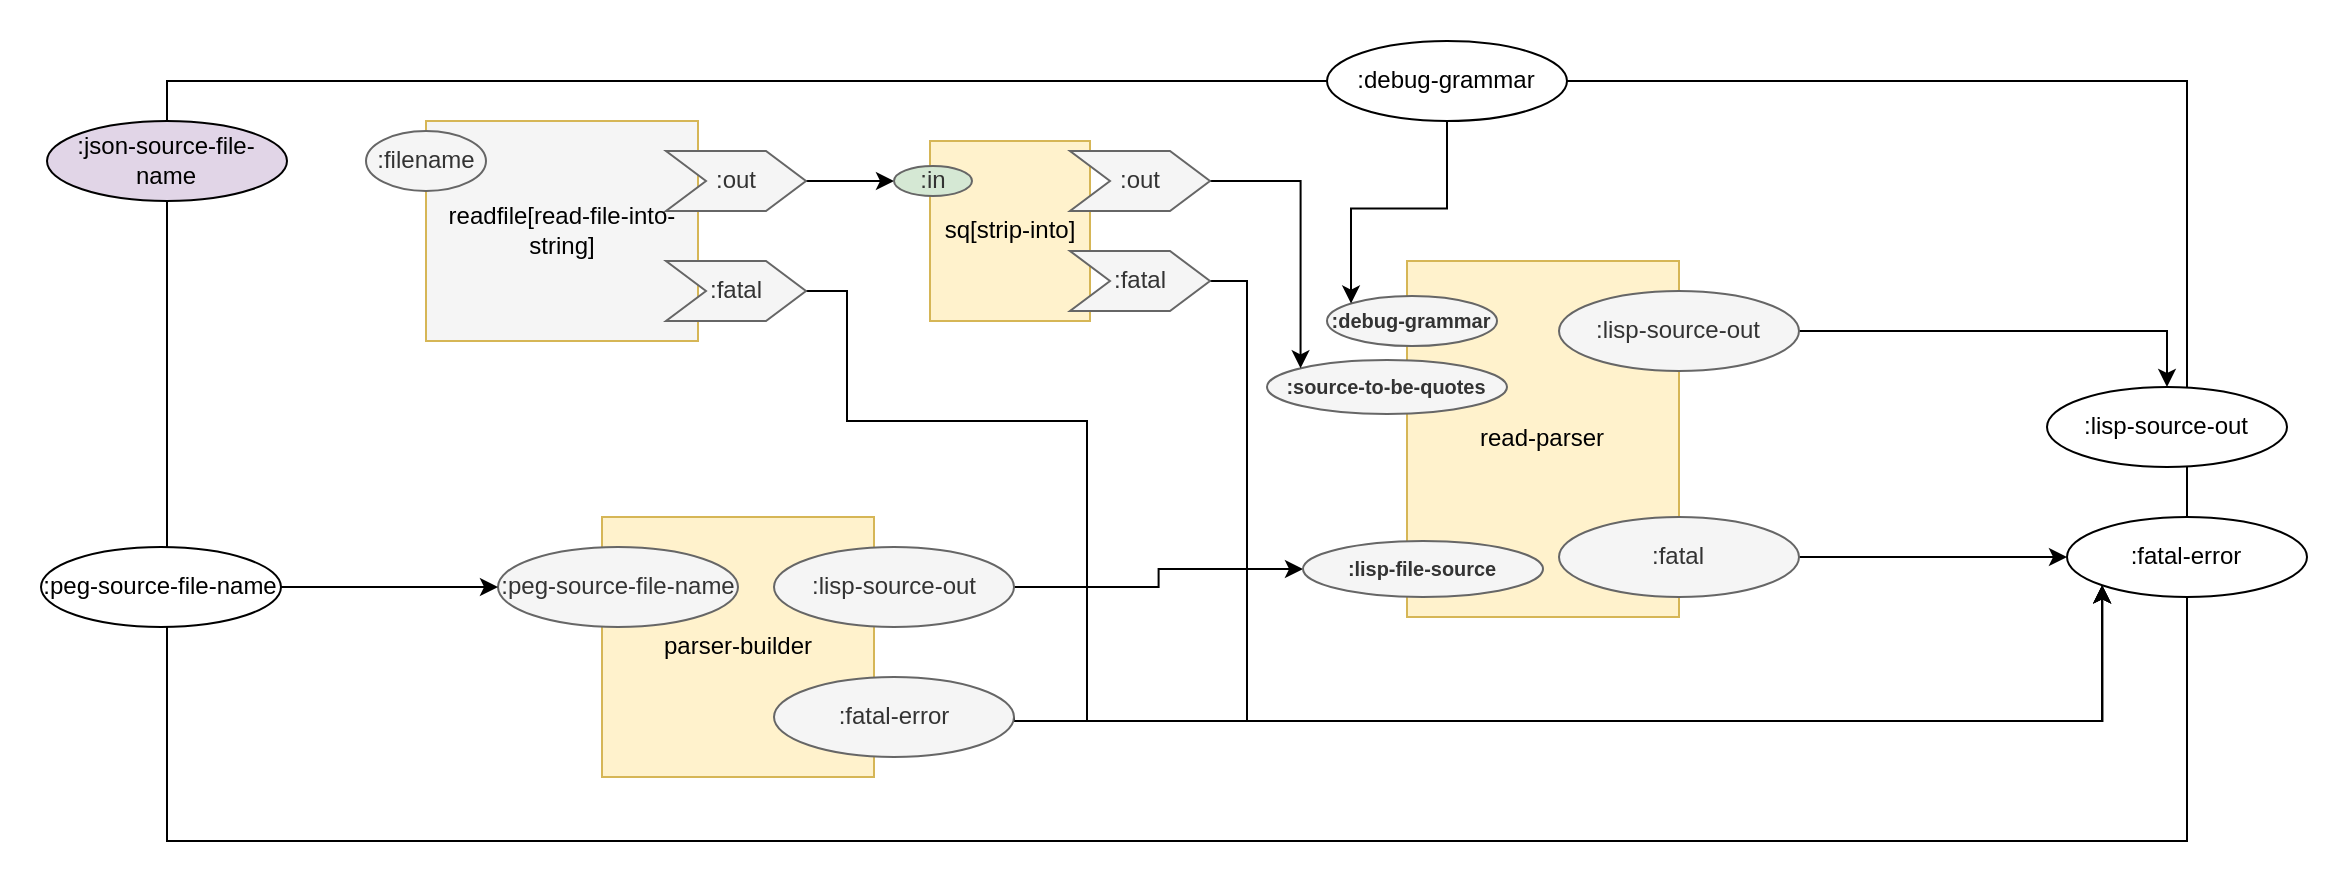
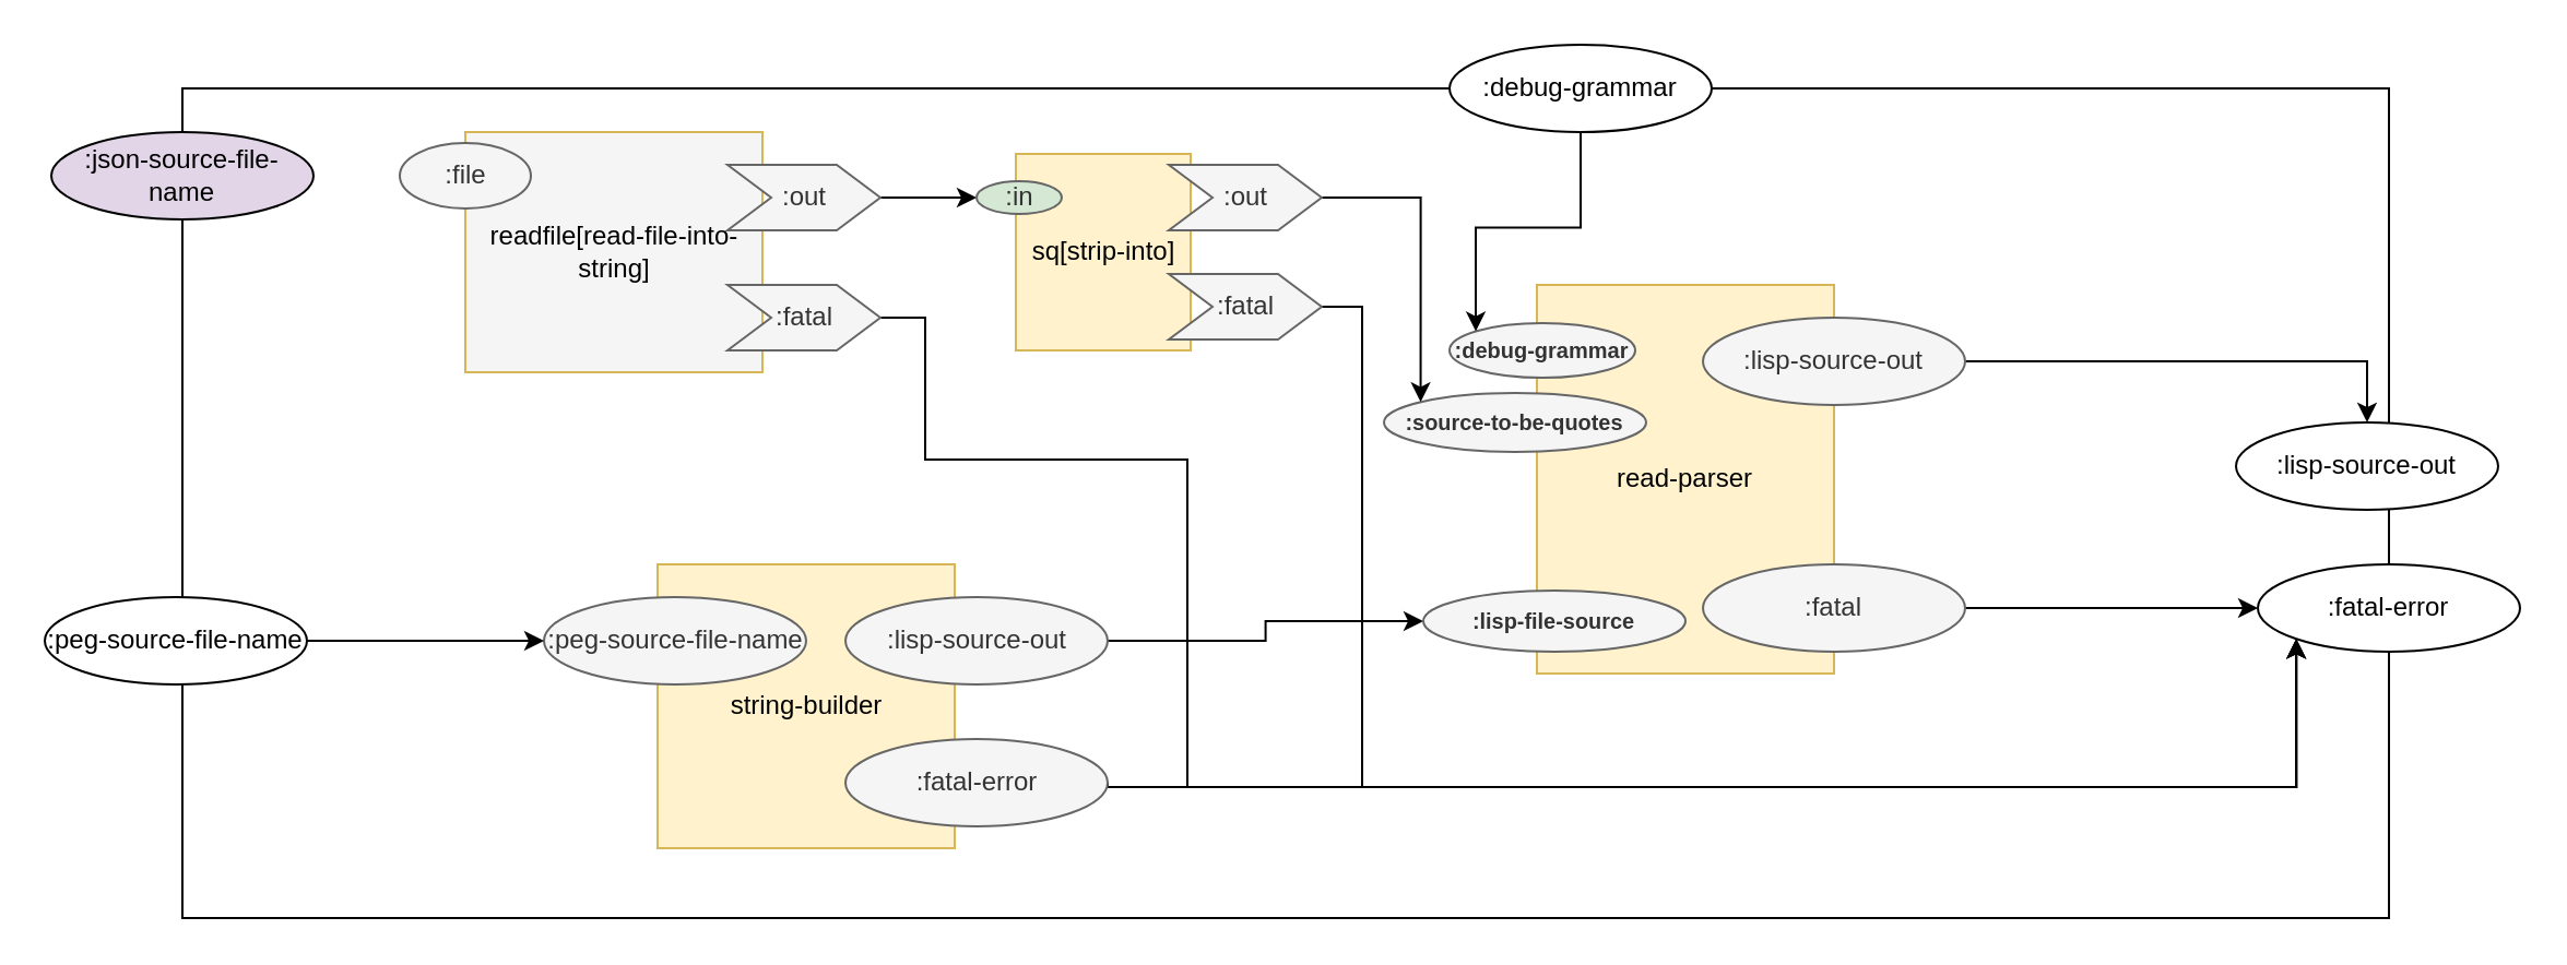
- <mxCell id="22" value=":filename" style="ellipse;whiteSpace=wrap;html=1;fillColor=#f5f5f5;strokeColor=#666666;fontColor=#333333;" vertex="1" parent="1"><mxGeometry x="182.5" y="65" width="60" height="30" as="geometry" /></mxCell>
+ <mxCell id="22" value=":file" style="ellipse;whiteSpace=wrap;html=1;fillColor=#f5f5f5;strokeColor=#666666;fontColor=#333333;" vertex="1" parent="1"><mxGeometry x="182.5" y="65" width="60" height="30" as="geometry" /></mxCell>
- <mxCell id="3" value="parser-builder" style="rounded=0;whiteSpace=wrap;html=1;fillColor=#fff2cc;strokeColor=#d6b656;" parent="1" vertex="1"><mxGeometry x="300.5" y="258" width="136" height="130" as="geometry" /></mxCell>
+ <mxCell id="3" value="string-builder" style="rounded=0;whiteSpace=wrap;html=1;fillColor=#fff2cc;strokeColor=#d6b656;" parent="1" vertex="1"><mxGeometry x="300.5" y="258" width="136" height="130" as="geometry" /></mxCell>
